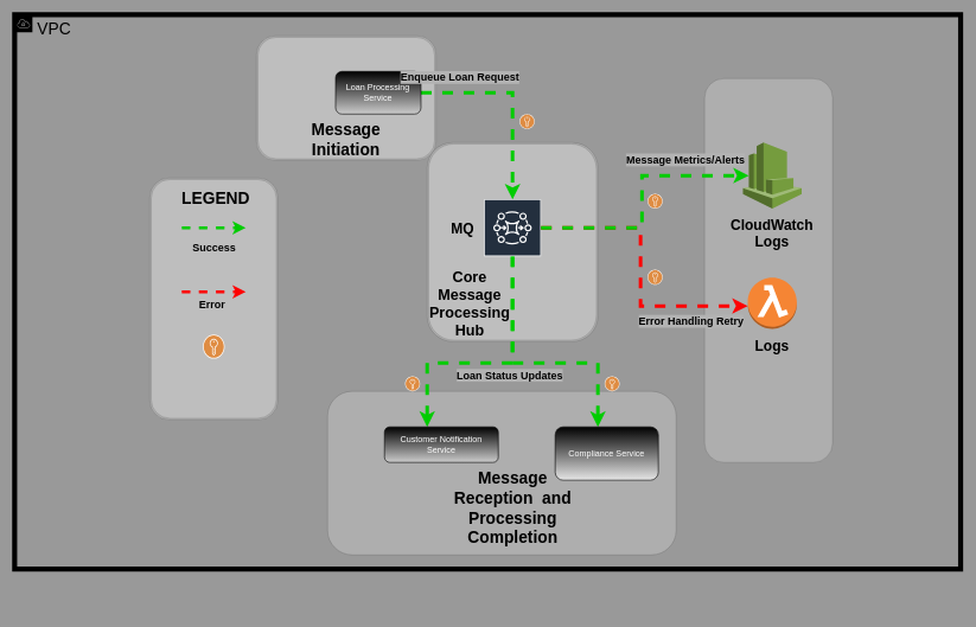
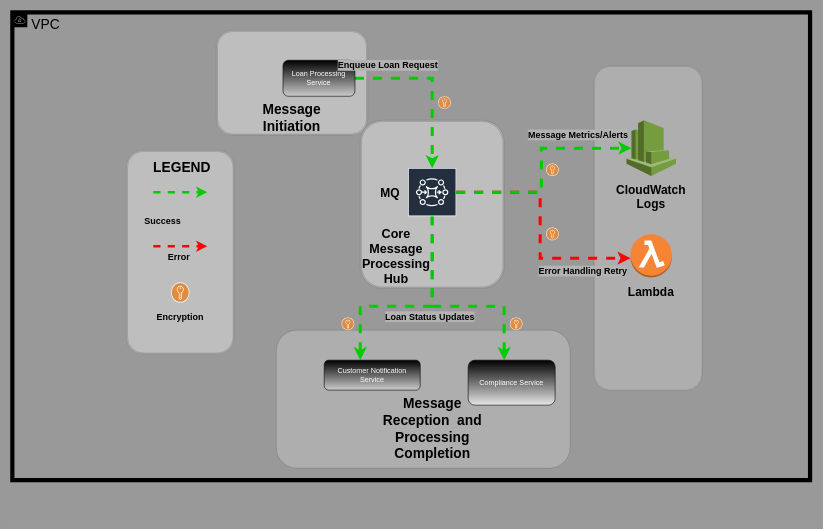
- <mxCell id="27" value="&lt;b&gt;&lt;font style=&quot;font-size: 15px;&quot;&gt;Success&amp;nbsp;&lt;/font&gt;&lt;/b&gt;" style="text;strokeColor=none;align=center;fillColor=none;html=1;verticalAlign=middle;whiteSpace=wrap;rounded=0;" vertex="1" parent="23"><mxGeometry x="63" y="90.003" width="60" height="16.721" as="geometry" /></mxCell>
+ <mxCell id="27" value="&lt;b&gt;&lt;font style=&quot;font-size: 15px;&quot;&gt;Success&amp;nbsp;&lt;/font&gt;&lt;/b&gt;" style="text;strokeColor=none;align=center;fillColor=none;html=1;verticalAlign=middle;whiteSpace=wrap;rounded=0;" vertex="1" parent="23"><mxGeometry x="33" y="110.003" width="60" height="16.721" as="geometry" /></mxCell>
- <mxCell id="33" value="&lt;b&gt;&lt;font style=&quot;font-size: 20px;&quot;&gt;Logs&lt;/font&gt;&lt;/b&gt;" style="text;strokeColor=none;align=center;fillColor=none;html=1;verticalAlign=middle;whiteSpace=wrap;rounded=0;" vertex="1" parent="1"><mxGeometry x="1044" y="470" width="81.75" height="30" as="geometry" /></mxCell>
+ <mxCell id="33" value="&lt;b&gt;&lt;font style=&quot;font-size: 20px;&quot;&gt;Lambda&lt;/font&gt;&lt;/b&gt;" style="text;strokeColor=none;align=center;fillColor=none;html=1;verticalAlign=middle;whiteSpace=wrap;rounded=0;" vertex="1" parent="1"><mxGeometry x="1044" y="470" width="81.75" height="30" as="geometry" /></mxCell>
+ <mxCell id="31" value="&lt;b&gt;&lt;font style=&quot;font-size: 15px;&quot;&gt;Encryption&lt;/font&gt;&lt;/b&gt;" style="text;strokeColor=none;align=center;fillColor=none;html=1;verticalAlign=middle;whiteSpace=wrap;rounded=0;" vertex="1" parent="23"><mxGeometry x="60" y="269.997" width="60" height="16.721" as="geometry" /></mxCell>
